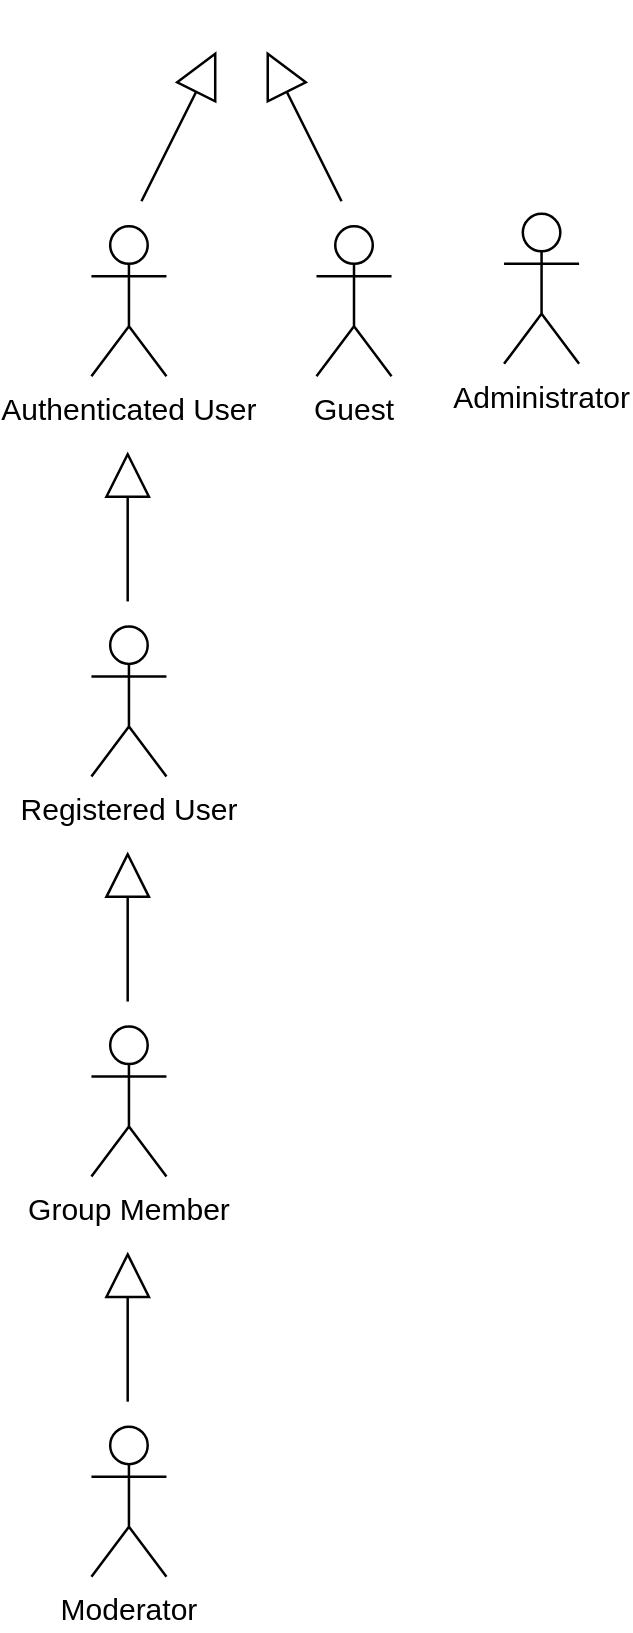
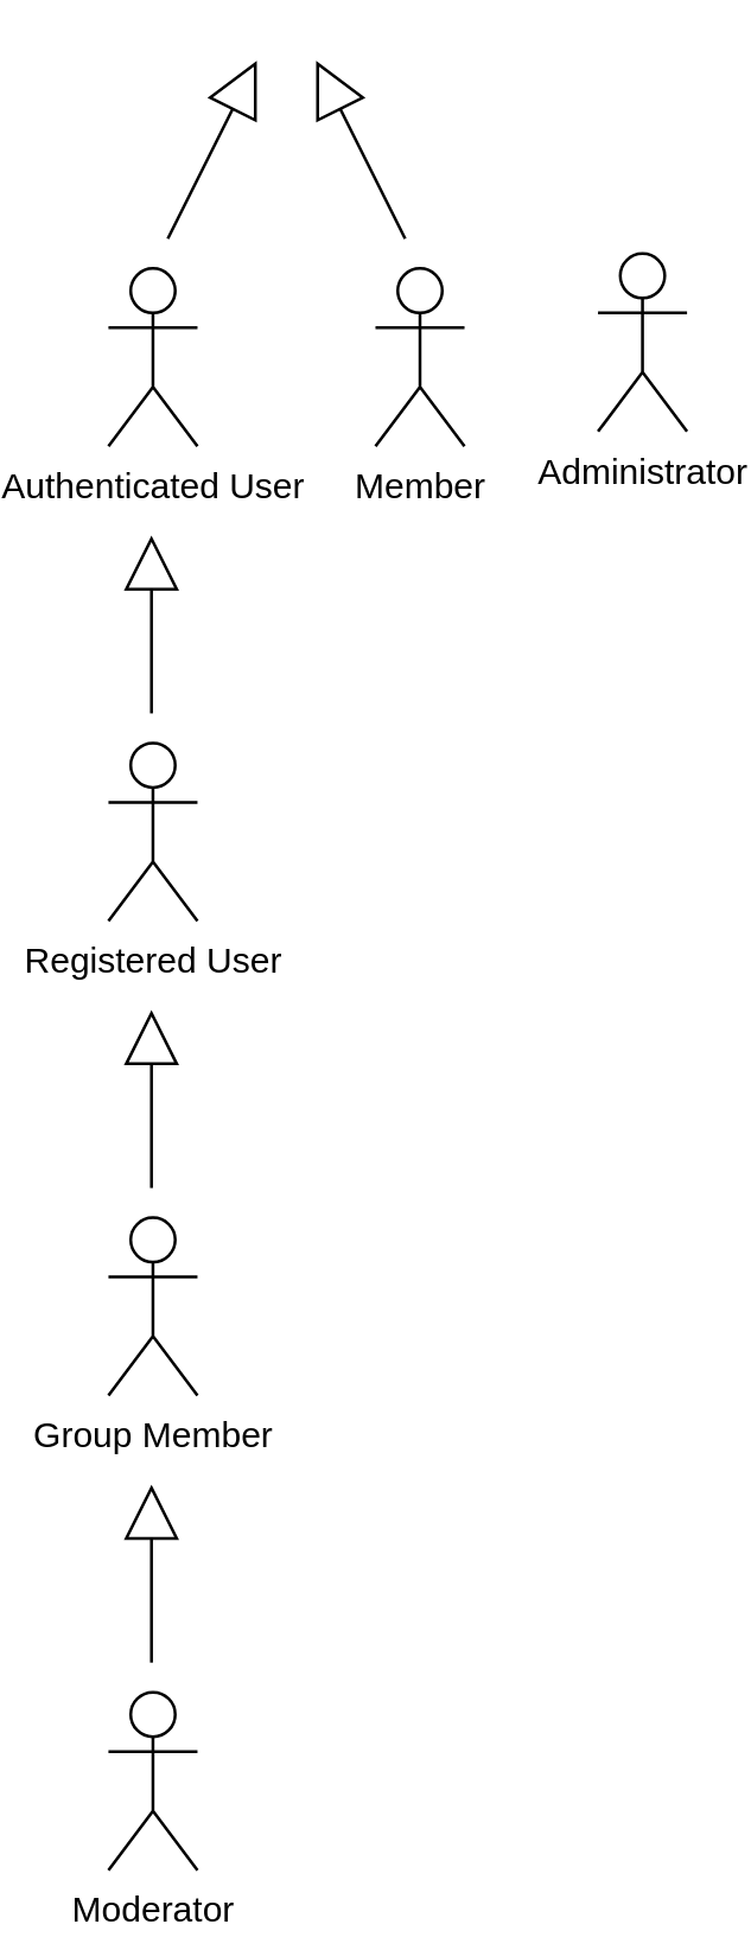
- <mxCell id="2" value="Guest" style="shape=umlActor;verticalLabelPosition=bottom;verticalAlign=top;html=1;outlineConnect=0;" parent="1" vertex="1"><mxGeometry x="110" y="90" width="30" height="60" as="geometry" /></mxCell>
+ <mxCell id="2" value="Member" style="shape=umlActor;verticalLabelPosition=bottom;verticalAlign=top;html=1;outlineConnect=0;" parent="1" vertex="1"><mxGeometry x="110" y="90" width="30" height="60" as="geometry" /></mxCell>
